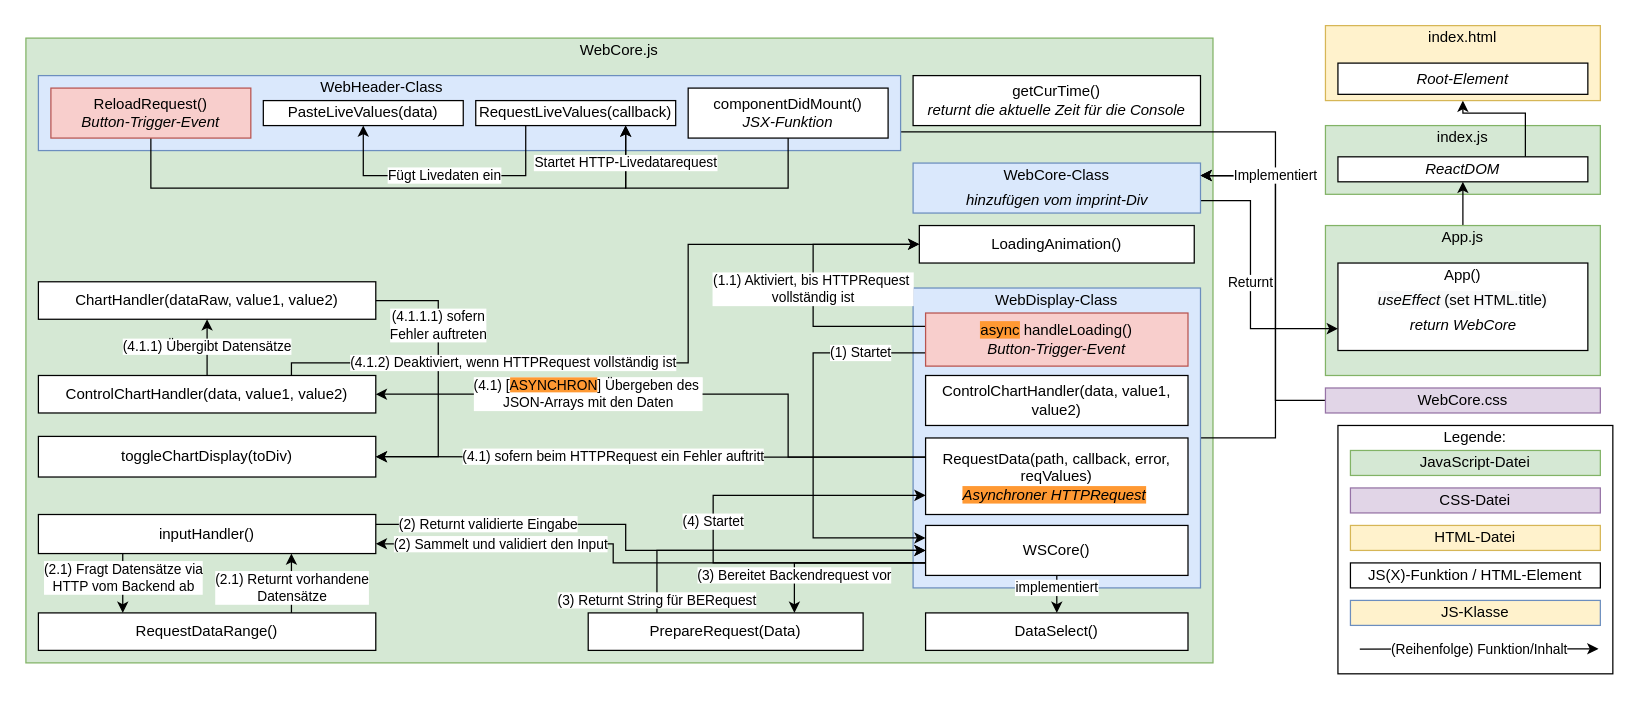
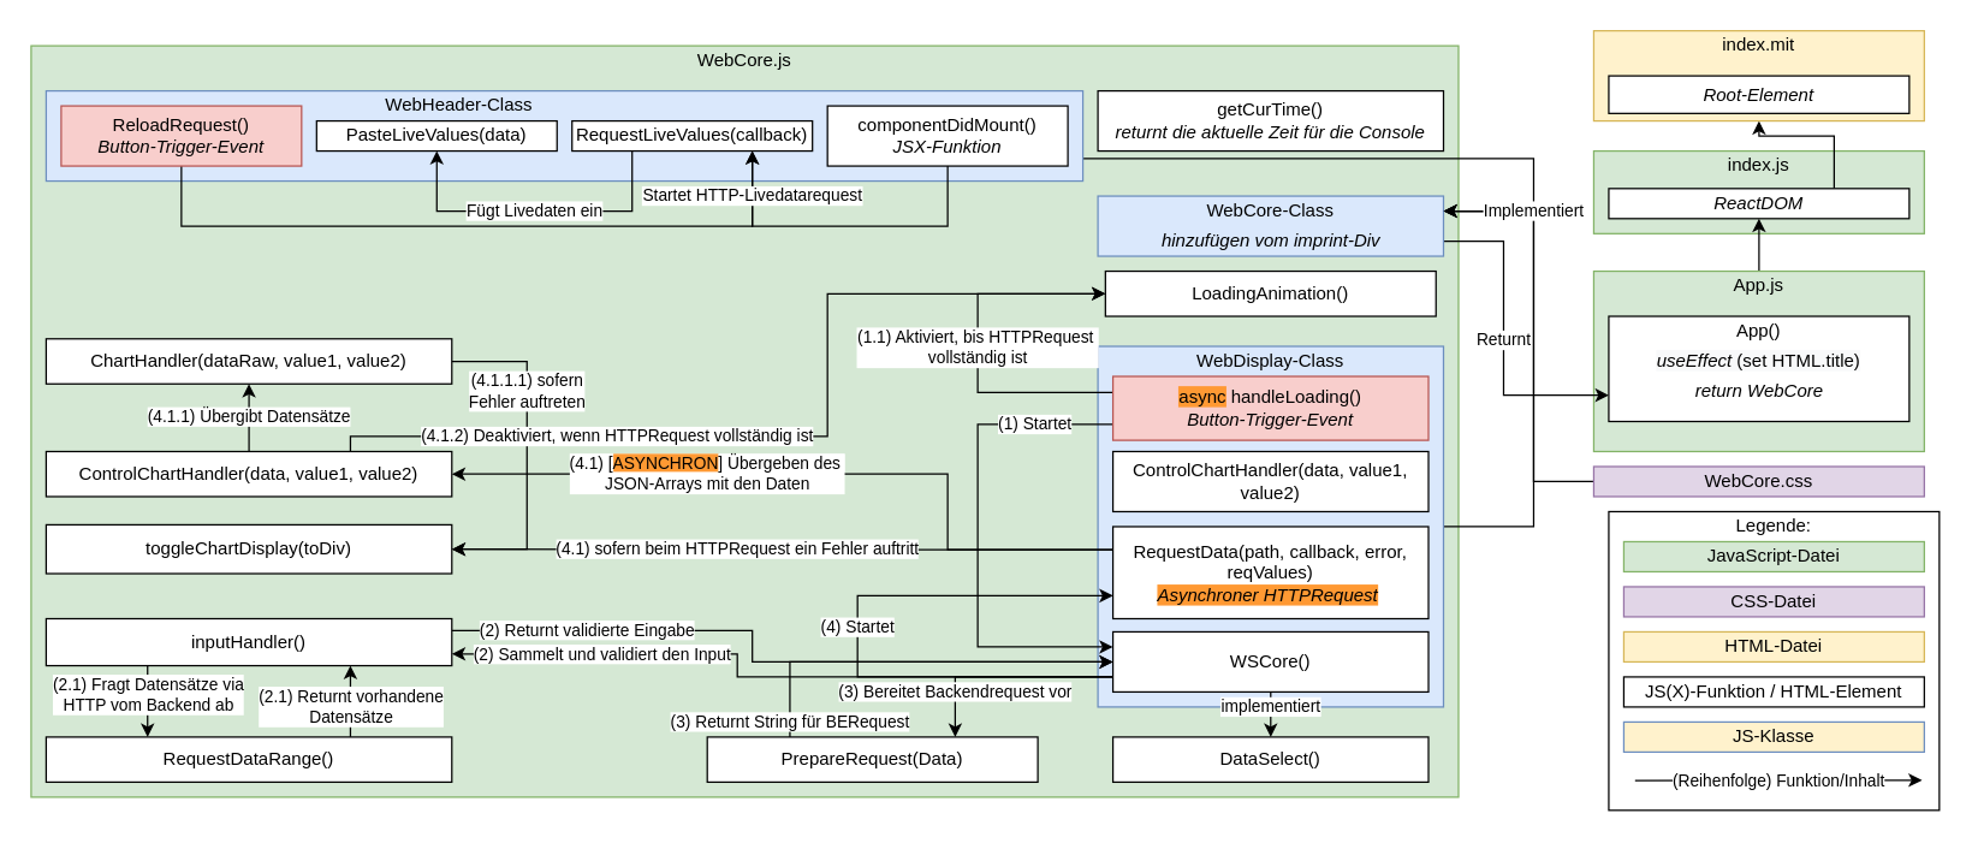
- <mxCell id="10" value="index.html" style="text;html=1;strokeColor=none;fillColor=none;align=center;verticalAlign=middle;whiteSpace=wrap;rounded=0;" parent="1" vertex="1"><mxGeometry x="1130" y="20" width="80" height="20" as="geometry" /></mxCell>
+ <mxCell id="10" value="index.mit" style="text;html=1;strokeColor=none;fillColor=none;align=center;verticalAlign=middle;whiteSpace=wrap;rounded=0;" parent="1" vertex="1"><mxGeometry x="1130" y="20" width="80" height="20" as="geometry" /></mxCell>
